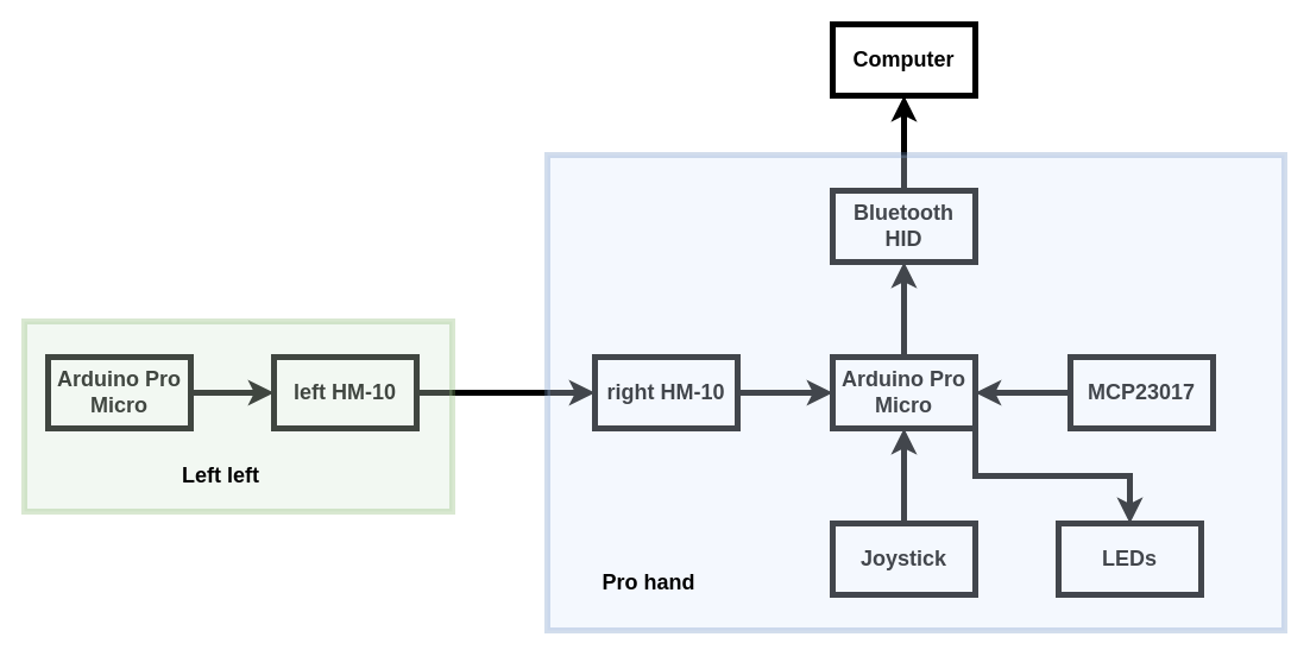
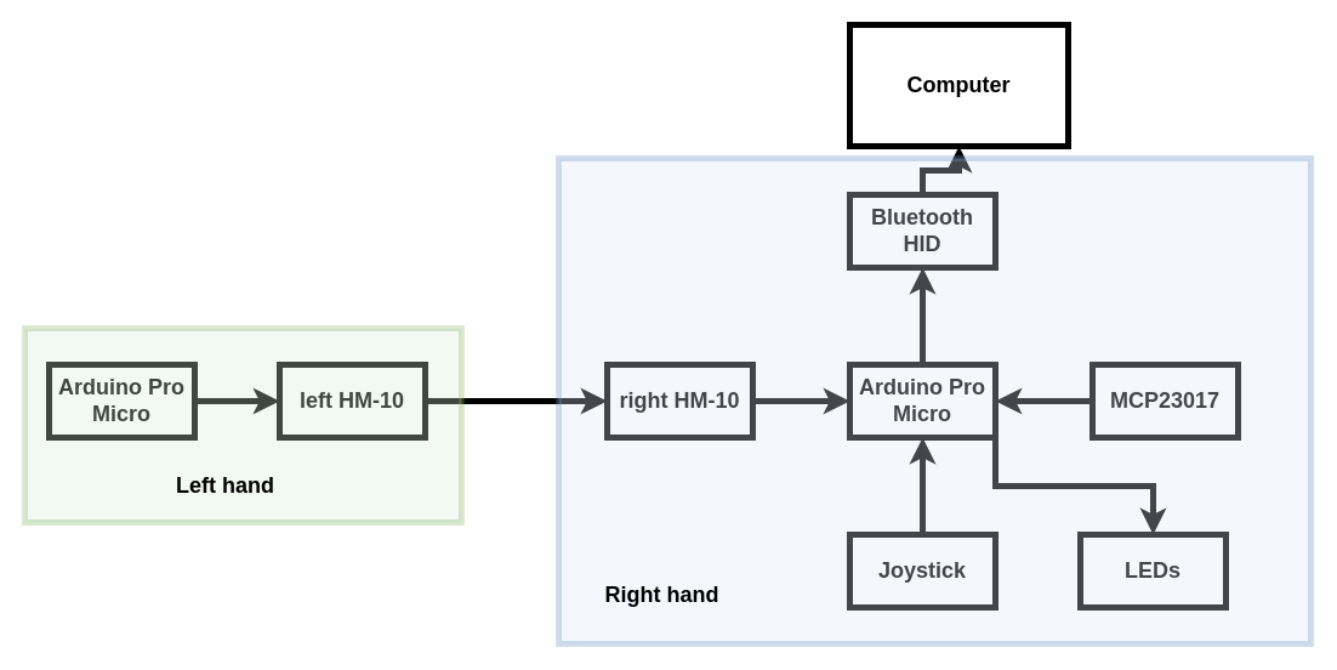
- <mxCell id="11" value="Computer" style="rounded=0;whiteSpace=wrap;html=1;fontStyle=1;strokeWidth=5;fontFamily=Helvetica;fontSize=18;" vertex="1" parent="1"><mxGeometry x="700" y="20" width="120" height="60" as="geometry" /></mxCell>
+ <mxCell id="11" value="Computer" style="rounded=0;whiteSpace=wrap;html=1;fontStyle=1;strokeWidth=5;fontFamily=Helvetica;fontSize=18;" vertex="1" parent="1"><mxGeometry x="700" y="20" width="180" height="100" as="geometry" /></mxCell>
- <mxCell id="21" value="Left left" style="text;html=1;align=center;verticalAlign=middle;resizable=0;points=[];autosize=1;fontStyle=1;fontFamily=Helvetica;fontSize=18;" vertex="1" parent="1"><mxGeometry x="135" y="385" width="100" height="30" as="geometry" /></mxCell>
+ <mxCell id="21" value="Left hand" style="text;html=1;align=center;verticalAlign=middle;resizable=0;points=[];autosize=1;fontStyle=1;fontFamily=Helvetica;fontSize=18;" vertex="1" parent="1"><mxGeometry x="135" y="385" width="100" height="30" as="geometry" /></mxCell>
- <mxCell id="22" value="Pro hand" style="text;html=1;align=center;verticalAlign=middle;resizable=0;points=[];autosize=1;fontStyle=1;fontFamily=Helvetica;fontSize=18;" vertex="1" parent="1"><mxGeometry x="490" y="475" width="110" height="30" as="geometry" /></mxCell>
+ <mxCell id="22" value="Right hand" style="text;html=1;align=center;verticalAlign=middle;resizable=0;points=[];autosize=1;fontStyle=1;fontFamily=Helvetica;fontSize=18;" vertex="1" parent="1"><mxGeometry x="490" y="475" width="110" height="30" as="geometry" /></mxCell>
